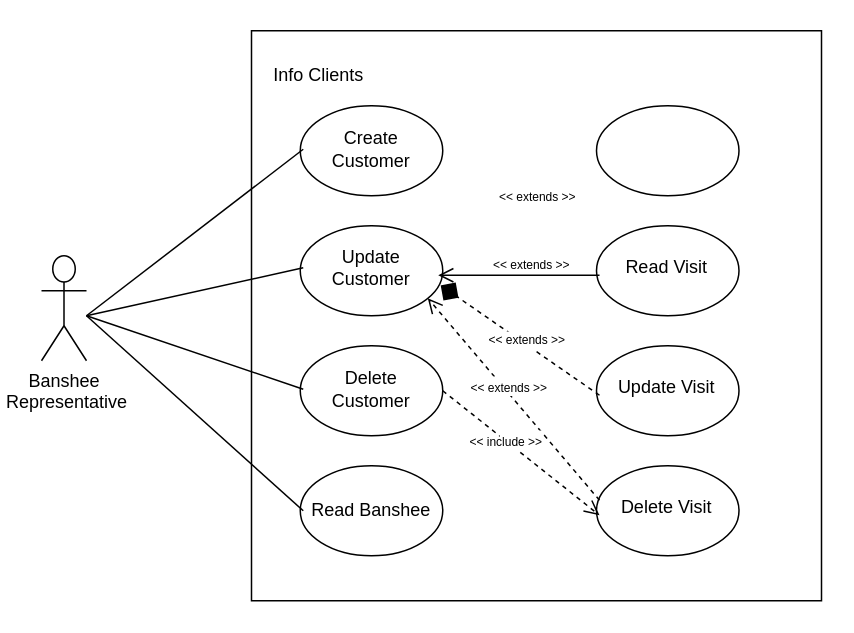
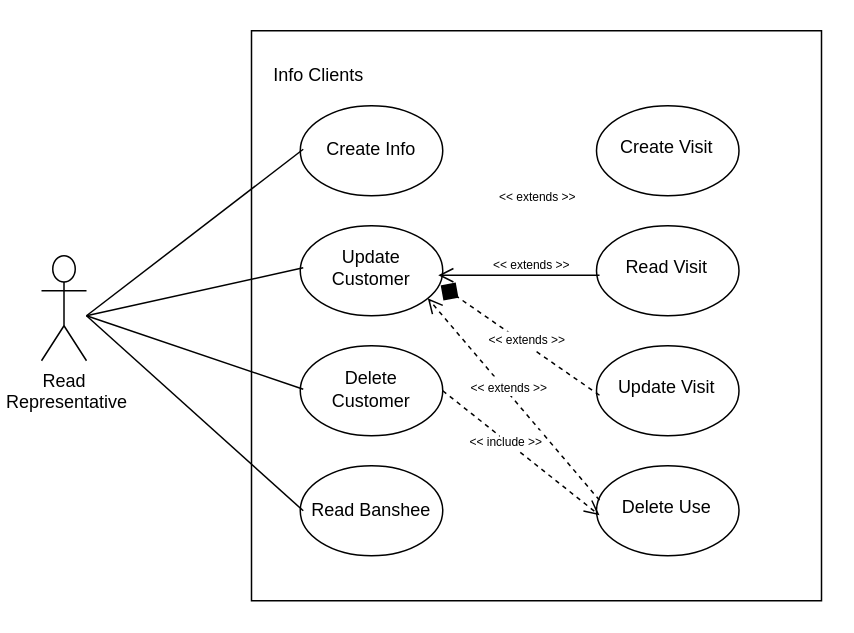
+ <mxCell id="19" value="Create Visit" style="text;html=1;strokeColor=none;fillColor=none;align=center;verticalAlign=middle;whiteSpace=wrap;rounded=0;" vertex="1" parent="17"><mxGeometry x="2" y="18" width="90" height="20" as="geometry" /></mxCell>
- <mxCell id="13" value="Create Customer" style="text;html=1;strokeColor=none;fillColor=none;align=center;verticalAlign=middle;whiteSpace=wrap;rounded=0;" vertex="1" parent="11"><mxGeometry x="2" y="19" width="90" height="20" as="geometry" /></mxCell>
+ <mxCell id="13" value="Create Info" style="text;html=1;strokeColor=none;fillColor=none;align=center;verticalAlign=middle;whiteSpace=wrap;rounded=0;" vertex="1" parent="11"><mxGeometry x="2" y="19" width="90" height="20" as="geometry" /></mxCell>
- <mxCell id="2" value="Banshee&lt;br&gt;&amp;nbsp;Representative" style="shape=umlActor;verticalLabelPosition=bottom;labelBackgroundColor=#ffffff;verticalAlign=top;html=1;outlineConnect=0;" vertex="1" parent="1"><mxGeometry x="20" y="170" width="30" height="70" as="geometry" /></mxCell>
+ <mxCell id="2" value="Read&lt;br&gt;&amp;nbsp;Representative" style="shape=umlActor;verticalLabelPosition=bottom;labelBackgroundColor=#ffffff;verticalAlign=top;html=1;outlineConnect=0;" vertex="1" parent="1"><mxGeometry x="20" y="170" width="30" height="70" as="geometry" /></mxCell>
- <mxCell id="28" value="Delete Visit" style="text;html=1;strokeColor=none;fillColor=none;align=center;verticalAlign=middle;whiteSpace=wrap;rounded=0;" vertex="1" parent="26"><mxGeometry x="2" y="18" width="90" height="20" as="geometry" /></mxCell>
+ <mxCell id="28" value="Delete Use" style="text;html=1;strokeColor=none;fillColor=none;align=center;verticalAlign=middle;whiteSpace=wrap;rounded=0;" vertex="1" parent="26"><mxGeometry x="2" y="18" width="90" height="20" as="geometry" /></mxCell>
